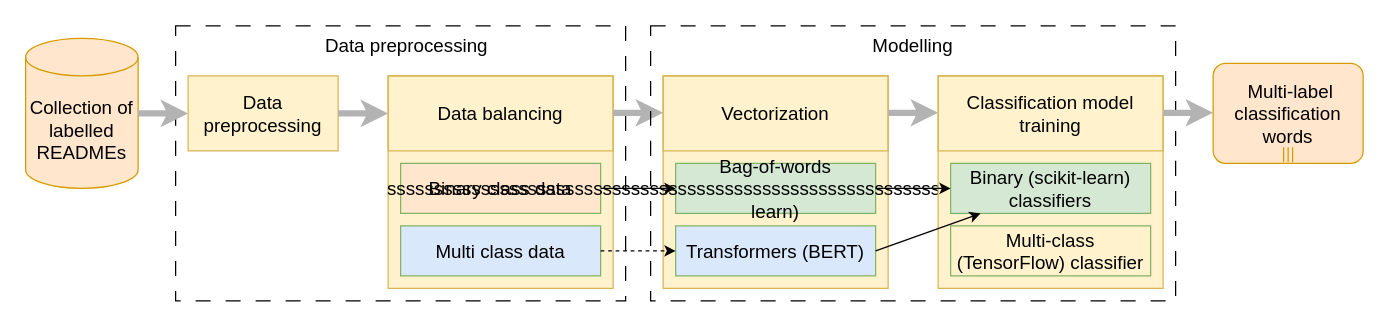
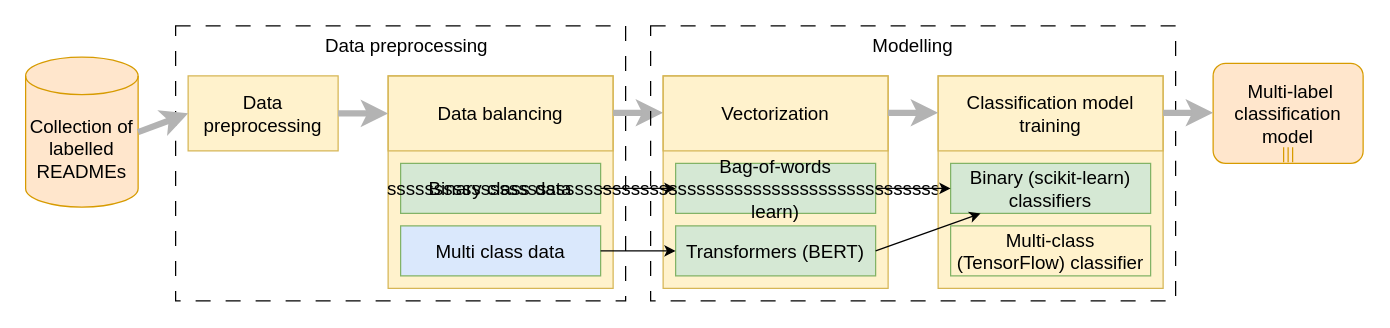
- <mxCell id="3" value="&lt;font style=&quot;font-size: 15px;&quot;&gt;Collection of labelled READMEs&lt;/font&gt;" style="shape=cylinder3;whiteSpace=wrap;html=1;boundedLbl=1;backgroundOutline=1;size=15;fillColor=#ffe6cc;strokeColor=#d79b00;" parent="1" vertex="1"><mxGeometry x="20" y="30" width="90" height="120" as="geometry" /></mxCell>
+ <mxCell id="3" value="&lt;font style=&quot;font-size: 15px;&quot;&gt;Collection of labelled READMEs&lt;/font&gt;" style="shape=cylinder3;whiteSpace=wrap;html=1;boundedLbl=1;backgroundOutline=1;size=15;fillColor=#ffe6cc;strokeColor=#d79b00;" parent="1" vertex="1"><mxGeometry x="20" y="45" width="90" height="120" as="geometry" /></mxCell>
- <mxCell id="4" value="&lt;font style=&quot;font-size: 15px;&quot;&gt;&amp;nbsp;Multi-label classification words&lt;/font&gt;" style="points=[[0.25,0,0],[0.5,0,0],[0.75,0,0],[1,0.25,0],[1,0.5,0],[1,0.75,0],[0.75,1,0],[0.5,1,0],[0.25,1,0],[0,0.75,0],[0,0.5,0],[0,0.25,0]];shape=mxgraph.bpmn.task;whiteSpace=wrap;rectStyle=rounded;size=10;html=1;taskMarker=abstract;isLoopMultiParallel=1;strokeColor=#D79B00;fillColor=#FFE6CC;align=center;" parent="1" vertex="1"><mxGeometry x="970" y="50" width="120" height="80" as="geometry" /></mxCell>
+ <mxCell id="4" value="&lt;font style=&quot;font-size: 15px;&quot;&gt;&amp;nbsp;Multi-label classification model&lt;/font&gt;" style="points=[[0.25,0,0],[0.5,0,0],[0.75,0,0],[1,0.25,0],[1,0.5,0],[1,0.75,0],[0.75,1,0],[0.5,1,0],[0.25,1,0],[0,0.75,0],[0,0.5,0],[0,0.25,0]];shape=mxgraph.bpmn.task;whiteSpace=wrap;rectStyle=rounded;size=10;html=1;taskMarker=abstract;isLoopMultiParallel=1;strokeColor=#D79B00;fillColor=#FFE6CC;align=center;" parent="1" vertex="1"><mxGeometry x="970" y="50" width="120" height="80" as="geometry" /></mxCell>
- <mxCell id="10" value="&lt;div style=&quot;&quot;&gt;&lt;span style=&quot;background-color: initial; font-size: 15px;&quot;&gt;Binary class data&lt;/span&gt;&lt;/div&gt;" style="rounded=0;whiteSpace=wrap;html=1;strokeColor=#82b366;fillColor=#ffe6cc;align=center;" vertex="1" parent="7"><mxGeometry x="-10" y="70" width="160" height="40" as="geometry" /></mxCell>
+ <mxCell id="10" value="&lt;div style=&quot;&quot;&gt;&lt;span style=&quot;background-color: initial; font-size: 15px;&quot;&gt;Binary class data&lt;/span&gt;&lt;/div&gt;" style="rounded=0;whiteSpace=wrap;html=1;strokeColor=#82b366;fillColor=#d5e8d4;align=center;" vertex="1" parent="7"><mxGeometry x="-10" y="70" width="160" height="40" as="geometry" /></mxCell>
- <mxCell id="23" value="" style="endArrow=classic;html=1;rounded=0;entryX=0;entryY=0.5;entryDx=0;entryDy=0;exitX=1;exitY=0.5;exitDx=0;exitDy=0;dashed=1;" edge="1" parent="1" source="11" target="17"><mxGeometry width="50" height="50" relative="1" as="geometry"><mxPoint x="500" y="209.5" as="sourcePoint" /><mxPoint x="600" y="209.5" as="targetPoint" /></mxGeometry></mxCell>
+ <mxCell id="23" value="" style="endArrow=classic;html=1;rounded=0;entryX=0;entryY=0.5;entryDx=0;entryDy=0;exitX=1;exitY=0.5;exitDx=0;exitDy=0;" edge="1" parent="1" source="11" target="17"><mxGeometry width="50" height="50" relative="1" as="geometry"><mxPoint x="500" y="209.5" as="sourcePoint" /><mxPoint x="600" y="209.5" as="targetPoint" /></mxGeometry></mxCell>
- <mxCell id="17" value="&lt;span style=&quot;background-color: initial;&quot;&gt;&lt;font style=&quot;font-size: 15px;&quot;&gt;Transformers (BERT)&lt;/font&gt;&lt;/span&gt;" style="rounded=0;whiteSpace=wrap;html=1;strokeColor=#82b366;fillColor=#dae8fc;align=center;" vertex="1" parent="1"><mxGeometry x="540" y="180" width="160" height="40" as="geometry" /></mxCell>
+ <mxCell id="17" value="&lt;span style=&quot;background-color: initial;&quot;&gt;&lt;font style=&quot;font-size: 15px;&quot;&gt;Transformers (BERT)&lt;/font&gt;&lt;/span&gt;" style="rounded=0;whiteSpace=wrap;html=1;strokeColor=#82b366;fillColor=#d5e8d4;align=center;" vertex="1" parent="1"><mxGeometry x="540" y="180" width="160" height="40" as="geometry" /></mxCell>
